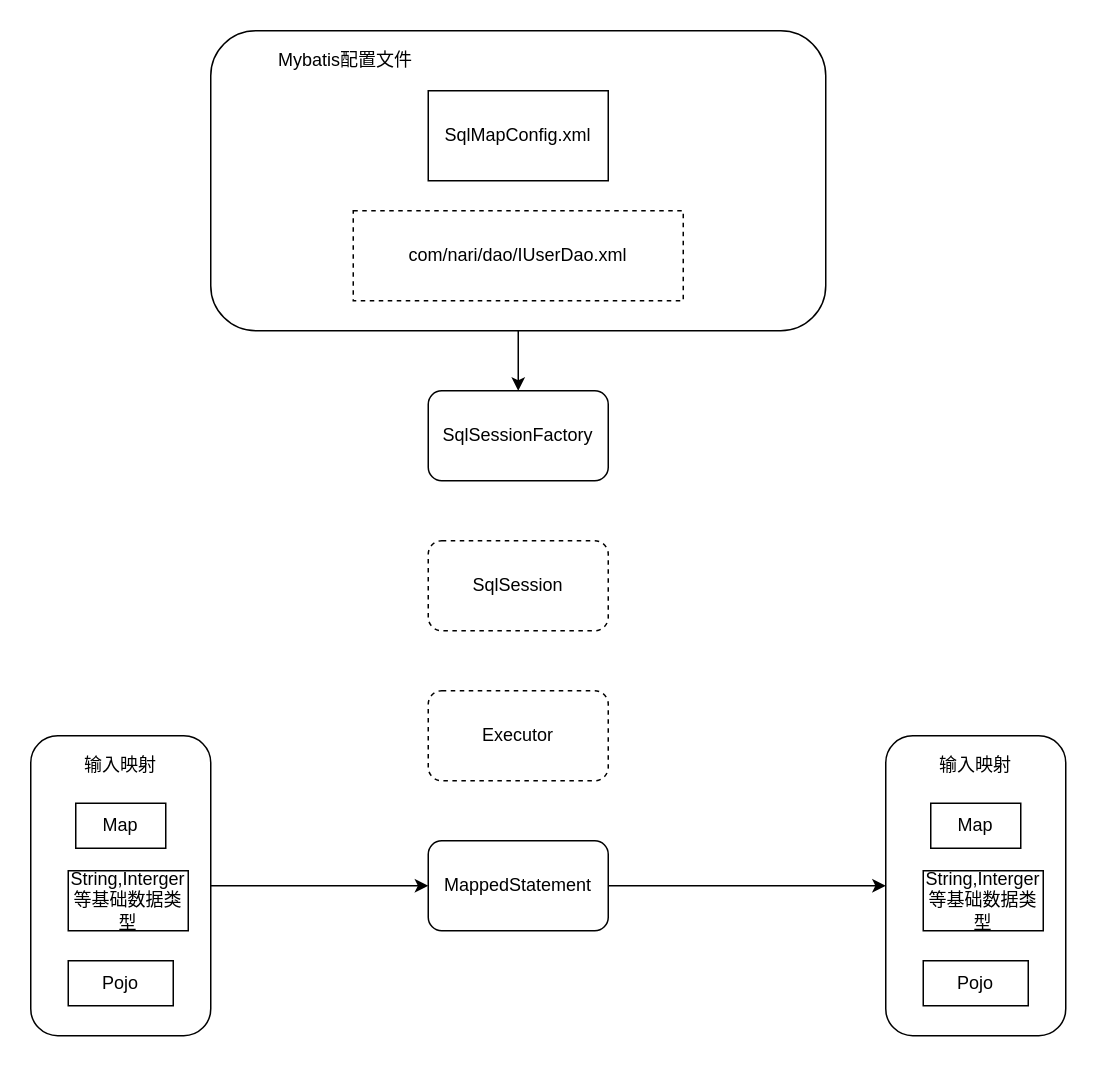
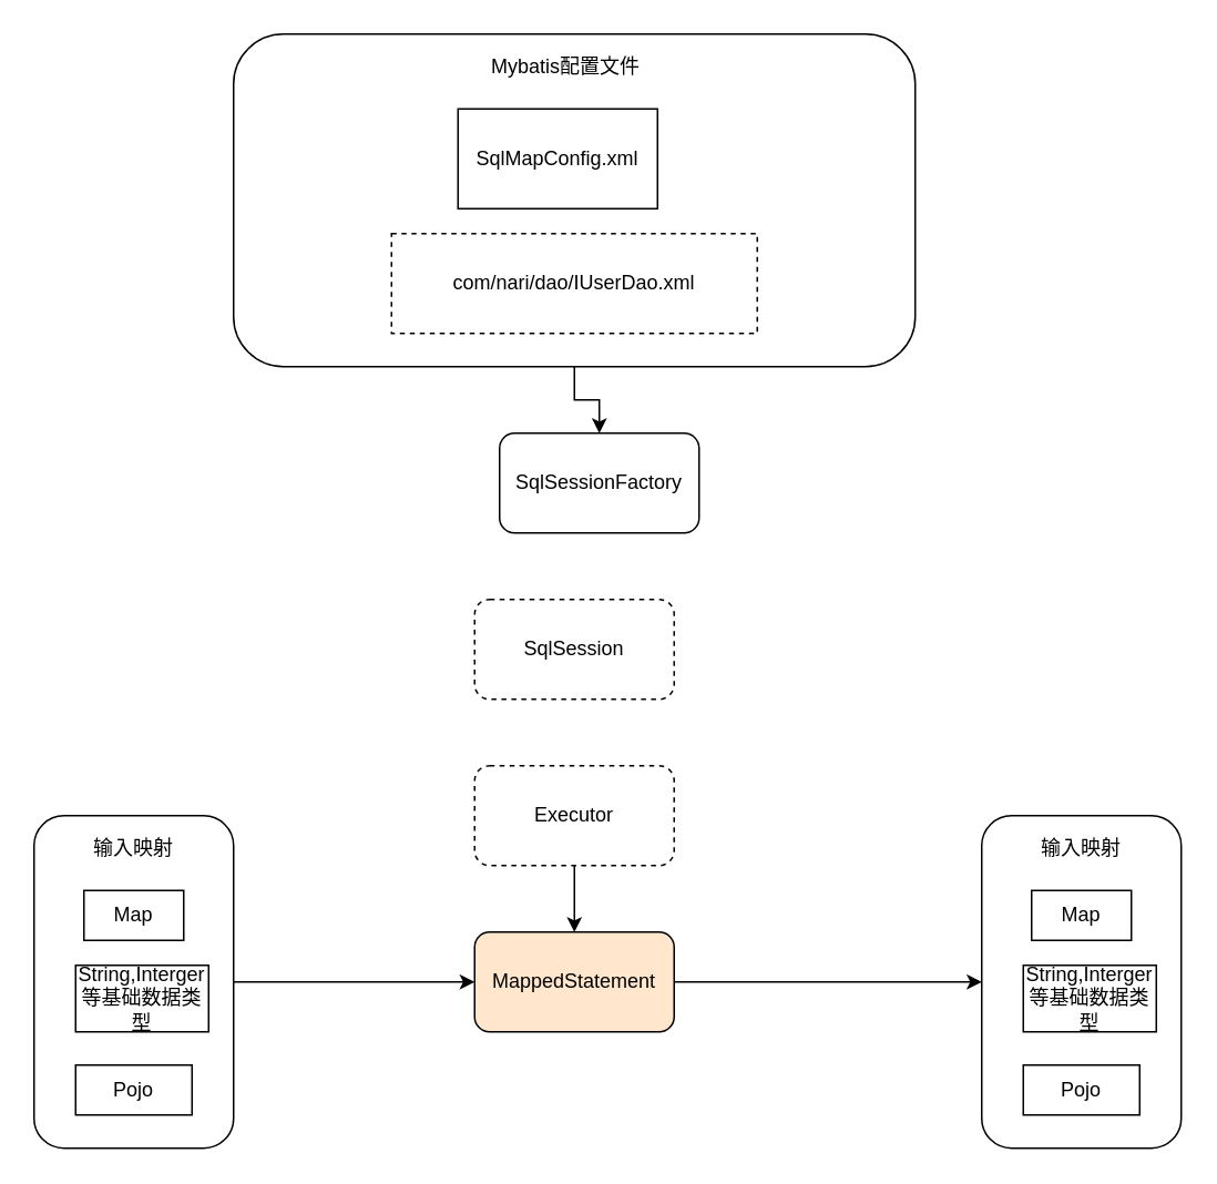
- <mxCell id="7" value="Mybatis配置文件" style="text;html=1;strokeColor=none;fillColor=none;align=center;verticalAlign=middle;whiteSpace=wrap;rounded=0;" vertex="1" parent="1"><mxGeometry x="180" y="30" width="100" height="20" as="geometry" /></mxCell>
+ <mxCell id="7" value="Mybatis配置文件" style="text;html=1;strokeColor=none;fillColor=none;align=center;verticalAlign=middle;whiteSpace=wrap;rounded=0;" vertex="1" parent="1"><mxGeometry x="290" y="30" width="100" height="20" as="geometry" /></mxCell>
- <mxCell id="4" value="SqlMapConfig.xml" style="rounded=0;whiteSpace=wrap;html=1;" vertex="1" parent="1"><mxGeometry x="285" y="60" width="120" height="60" as="geometry" /></mxCell>
+ <mxCell id="4" value="SqlMapConfig.xml" style="rounded=0;whiteSpace=wrap;html=1;" vertex="1" parent="1"><mxGeometry x="275" y="65" width="120" height="60" as="geometry" /></mxCell>
- <mxCell id="6" value="SqlSessionFactory" style="rounded=1;whiteSpace=wrap;html=1;" vertex="1" parent="1"><mxGeometry x="285" y="260" width="120" height="60" as="geometry" /></mxCell>
+ <mxCell id="6" value="SqlSessionFactory" style="rounded=1;whiteSpace=wrap;html=1;" vertex="1" parent="1"><mxGeometry x="300" y="260" width="120" height="60" as="geometry" /></mxCell>
+ <mxCell id="9" value="" style="edgeStyle=orthogonalEdgeStyle;rounded=0;orthogonalLoop=1;jettySize=auto;html=1;" edge="1" parent="1" source="10" target="12"><mxGeometry relative="1" as="geometry" /></mxCell>
- <mxCell id="12" value="MappedStatement" style="rounded=1;whiteSpace=wrap;html=1;" vertex="1" parent="1"><mxGeometry x="285" y="560" width="120" height="60" as="geometry" /></mxCell>
+ <mxCell id="12" value="MappedStatement" style="rounded=1;whiteSpace=wrap;html=1;fillColor=#ffe6cc;" vertex="1" parent="1"><mxGeometry x="285" y="560" width="120" height="60" as="geometry" /></mxCell>
